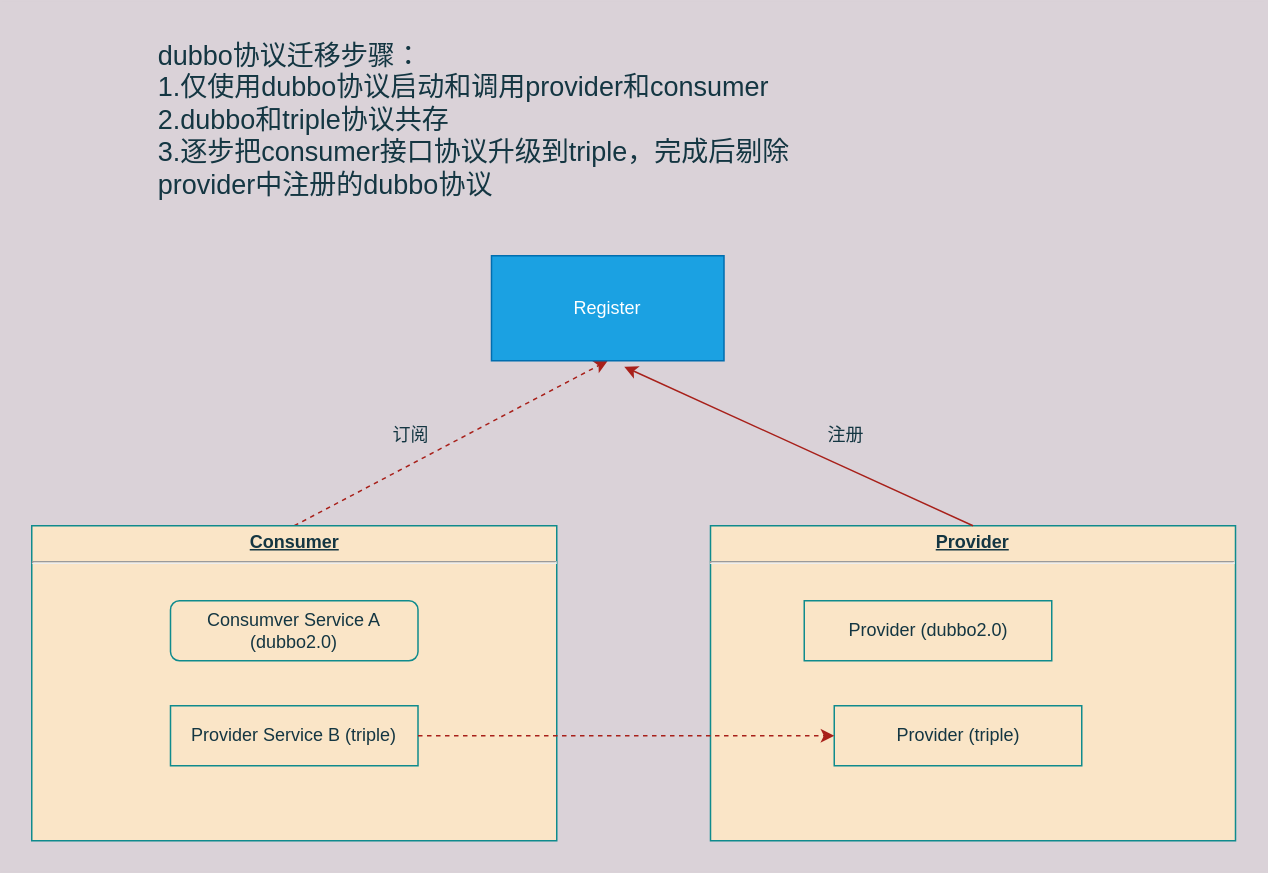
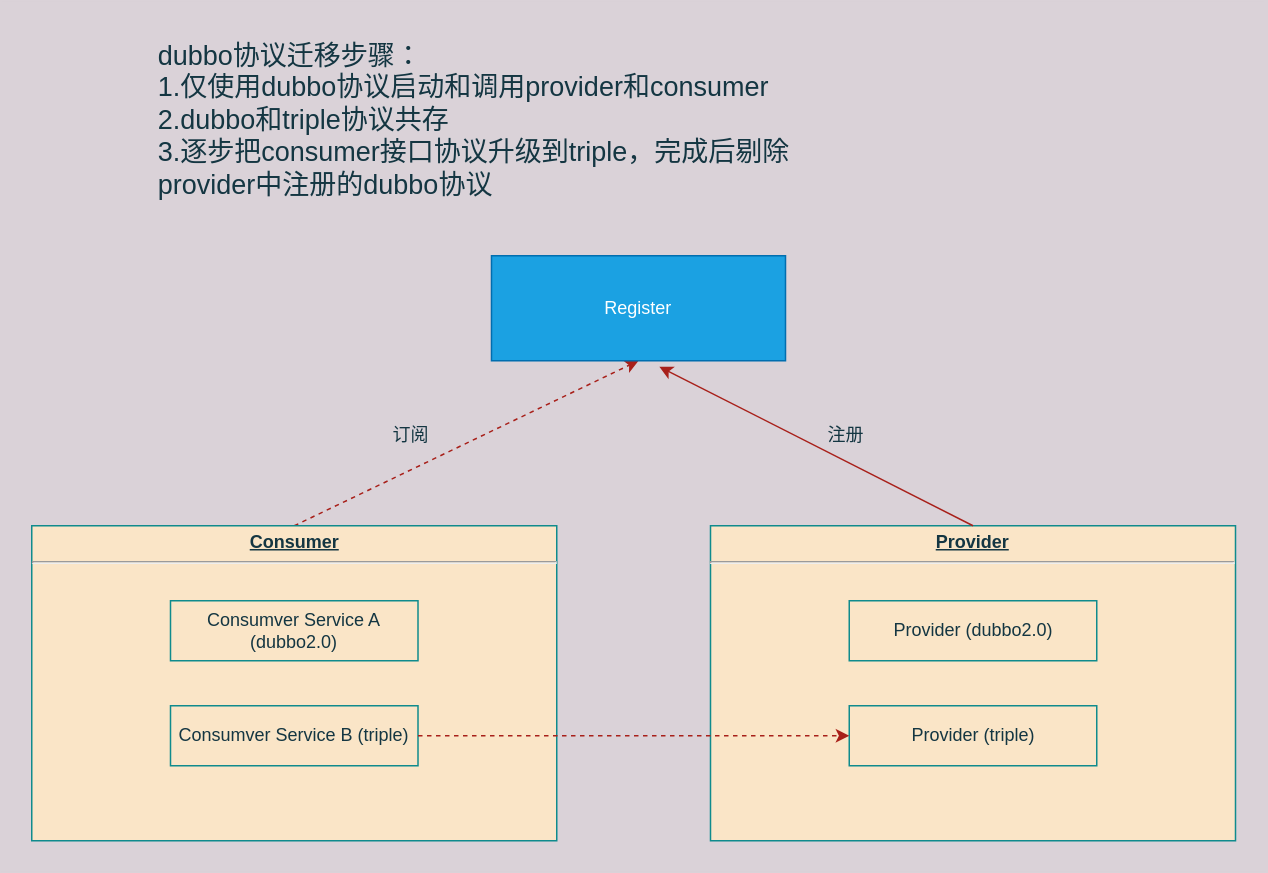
- <mxCell id="10" value="Register" style="rounded=0;whiteSpace=wrap;html=1;sketch=0;fontColor=#ffffff;strokeColor=#006EAF;fillColor=#1ba1e2;" vertex="1" parent="1"><mxGeometry x="327" y="170" width="155" height="70" as="geometry" /></mxCell>
+ <mxCell id="10" value="Register" style="rounded=0;whiteSpace=wrap;html=1;sketch=0;fontColor=#ffffff;strokeColor=#006EAF;fillColor=#1ba1e2;" vertex="1" parent="1"><mxGeometry x="327" y="170" width="196" height="70" as="geometry" /></mxCell>
- <mxCell id="5" value="Consumver Service A (dubbo2.0)" style="whiteSpace=wrap;html=1;startSize=26;fillColor=none;strokeColor=#0F8B8D;fontColor=#143642;rounded=1;" vertex="1" parent="1"><mxGeometry x="113" y="400" width="165" height="40" as="geometry" /></mxCell>
+ <mxCell id="5" value="Consumver Service A (dubbo2.0)" style="rounded=0;whiteSpace=wrap;html=1;startSize=26;fillColor=none;strokeColor=#0F8B8D;fontColor=#143642;" vertex="1" parent="1"><mxGeometry x="113" y="400" width="165" height="40" as="geometry" /></mxCell>
- <mxCell id="8" value="Provider (dubbo2.0)" style="rounded=0;whiteSpace=wrap;html=1;startSize=26;fillColor=none;strokeColor=#0F8B8D;fontColor=#143642;" vertex="1" parent="1"><mxGeometry x="535.5" y="400" width="165" height="40" as="geometry" /></mxCell>
+ <mxCell id="8" value="Provider (dubbo2.0)" style="rounded=0;whiteSpace=wrap;html=1;startSize=26;fillColor=none;strokeColor=#0F8B8D;fontColor=#143642;" vertex="1" parent="1"><mxGeometry x="565.5" y="400" width="165" height="40" as="geometry" /></mxCell>
- <mxCell id="6" value="Provider Service B (triple)" style="rounded=0;whiteSpace=wrap;html=1;startSize=26;fillColor=none;strokeColor=#0F8B8D;fontColor=#143642;" vertex="1" parent="1"><mxGeometry x="113" y="470" width="165" height="40" as="geometry" /></mxCell>
+ <mxCell id="6" value="Consumver Service B (triple)" style="rounded=0;whiteSpace=wrap;html=1;startSize=26;fillColor=none;strokeColor=#0F8B8D;fontColor=#143642;" vertex="1" parent="1"><mxGeometry x="113" y="470" width="165" height="40" as="geometry" /></mxCell>
- <mxCell id="9" value="Provider (triple)" style="rounded=0;whiteSpace=wrap;html=1;startSize=26;fillColor=none;strokeColor=#0F8B8D;fontColor=#143642;" vertex="1" parent="1"><mxGeometry x="555.5" y="470" width="165" height="40" as="geometry" /></mxCell>
+ <mxCell id="9" value="Provider (triple)" style="rounded=0;whiteSpace=wrap;html=1;startSize=26;fillColor=none;strokeColor=#0F8B8D;fontColor=#143642;" vertex="1" parent="1"><mxGeometry x="565.5" y="470" width="165" height="40" as="geometry" /></mxCell>
